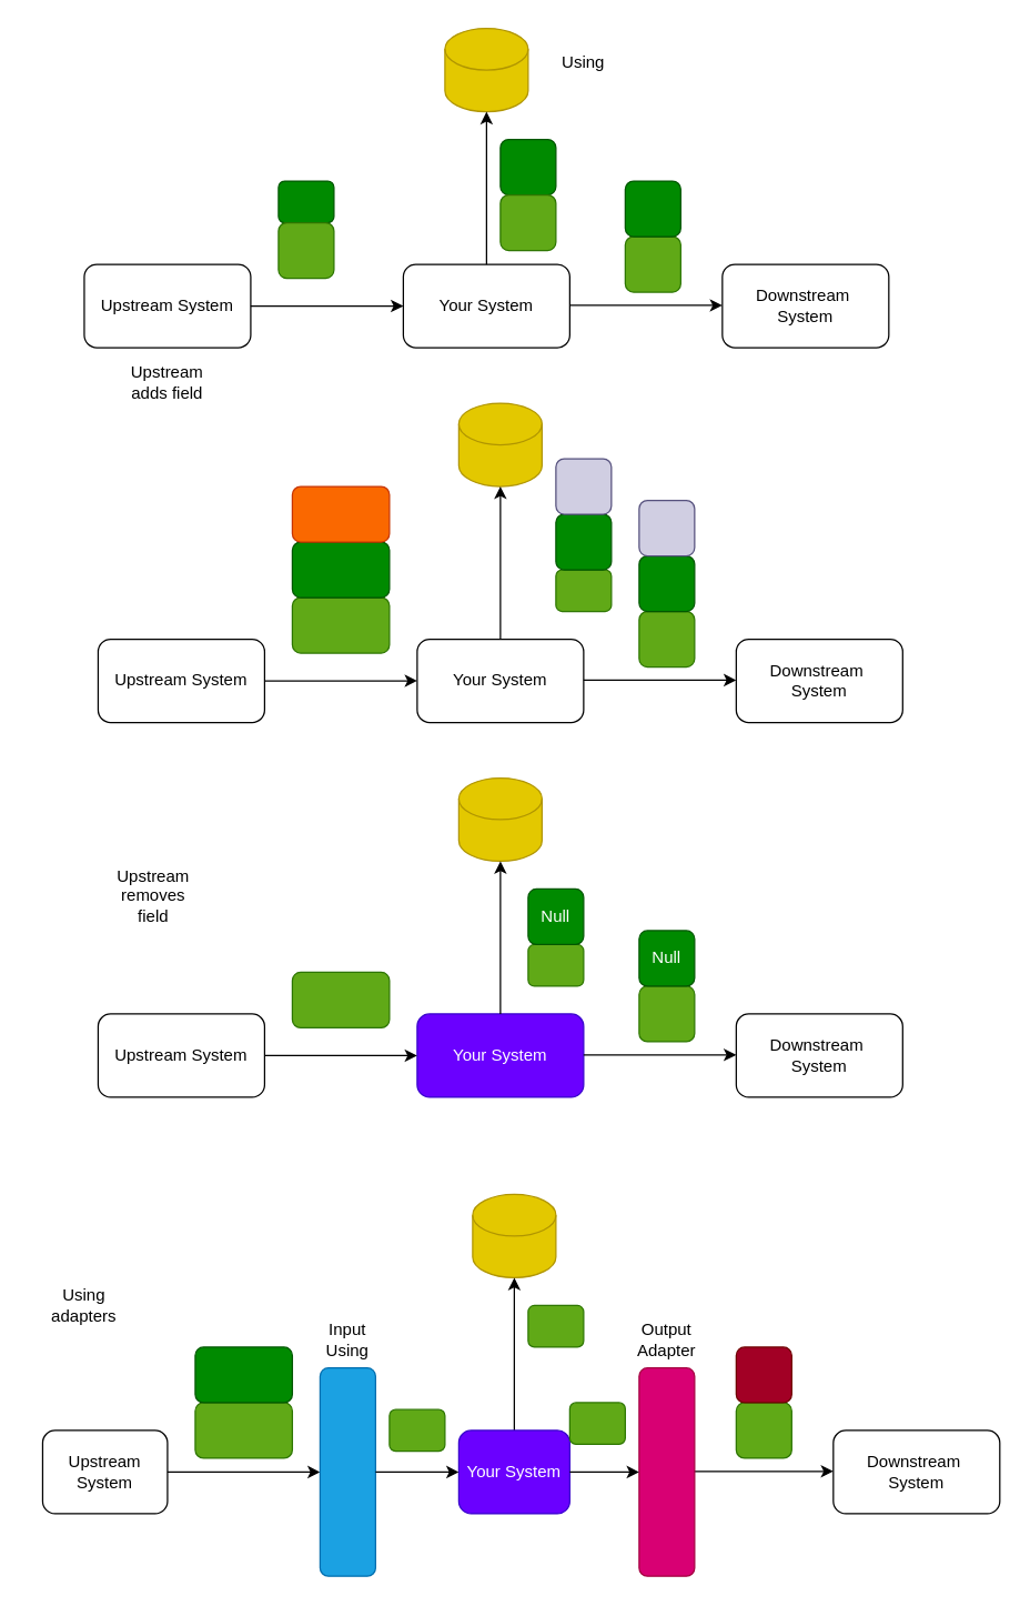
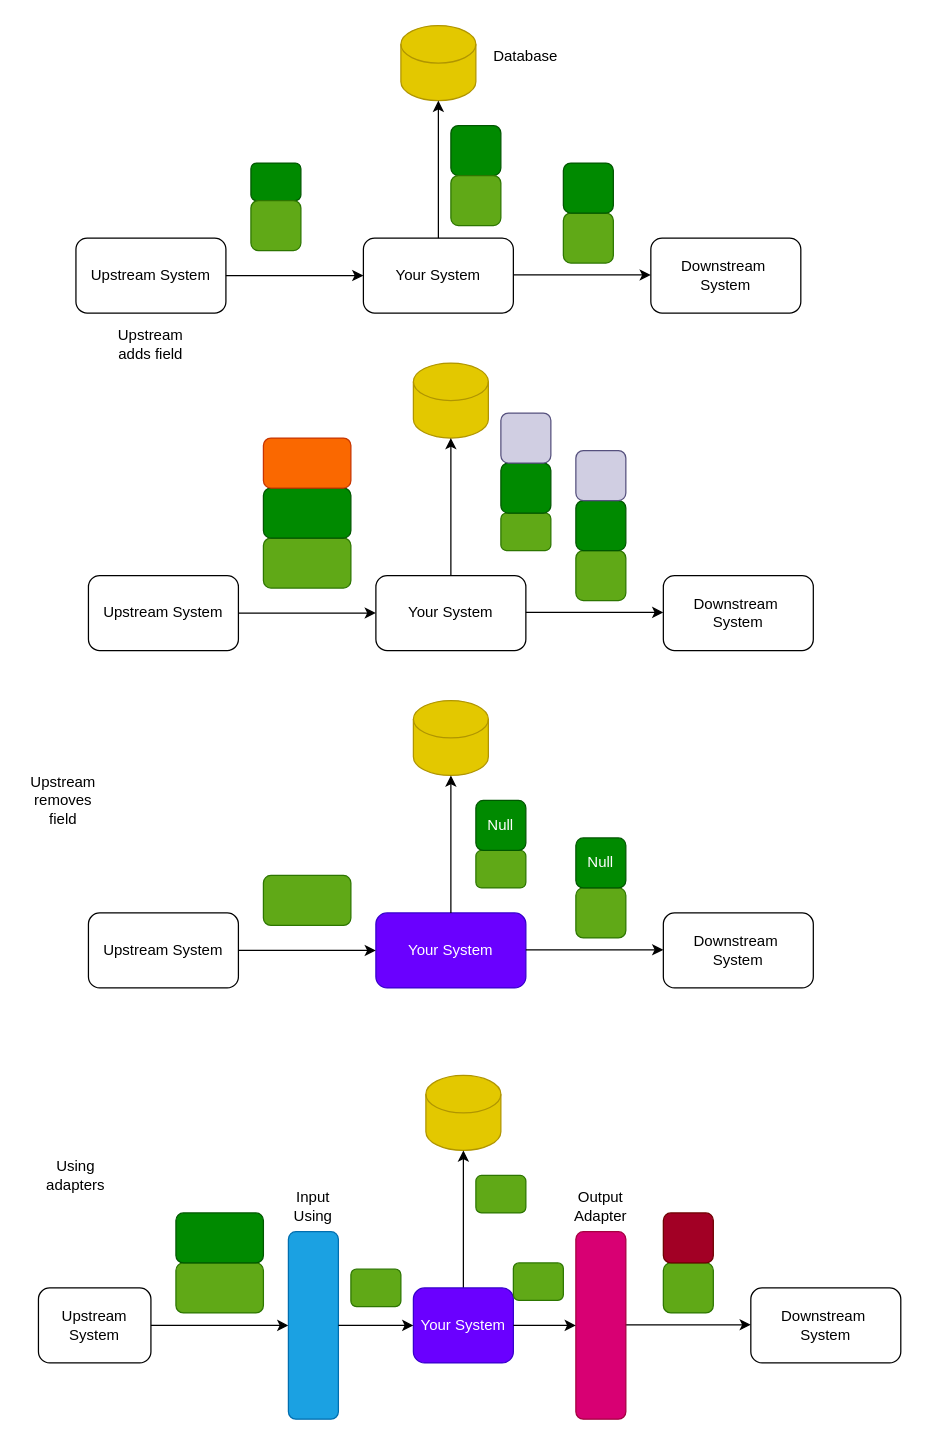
- <mxCell id="66" value="Using" style="text;html=1;strokeColor=none;fillColor=none;align=center;verticalAlign=middle;whiteSpace=wrap;rounded=0;" vertex="1" parent="1"><mxGeometry x="390" y="30" width="60" height="30" as="geometry" /></mxCell>
+ <mxCell id="66" value="Database" style="text;html=1;strokeColor=none;fillColor=none;align=center;verticalAlign=middle;whiteSpace=wrap;rounded=0;" vertex="1" parent="1"><mxGeometry x="390" y="30" width="60" height="30" as="geometry" /></mxCell>
- <mxCell id="40" value="Upstream removes field" style="text;html=1;strokeColor=none;fillColor=none;align=center;verticalAlign=middle;whiteSpace=wrap;rounded=0;" vertex="1" parent="1"><mxGeometry x="80" y="630" width="60" height="30" as="geometry" /></mxCell>
+ <mxCell id="40" value="Upstream removes field" style="text;html=1;strokeColor=none;fillColor=none;align=center;verticalAlign=middle;whiteSpace=wrap;rounded=0;" vertex="1" parent="1"><mxGeometry x="20" y="625" width="60" height="30" as="geometry" /></mxCell>
